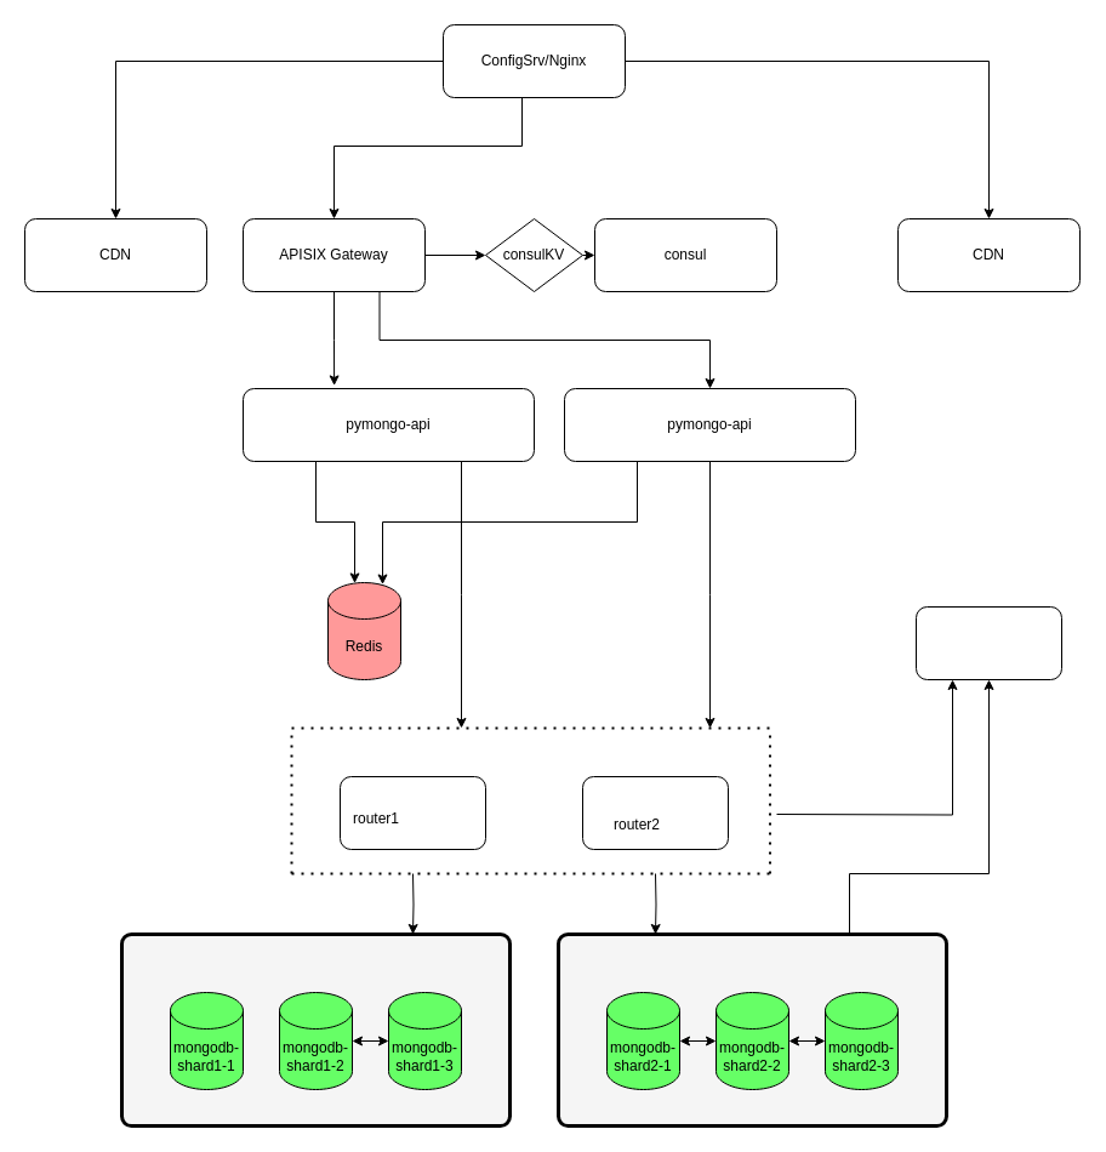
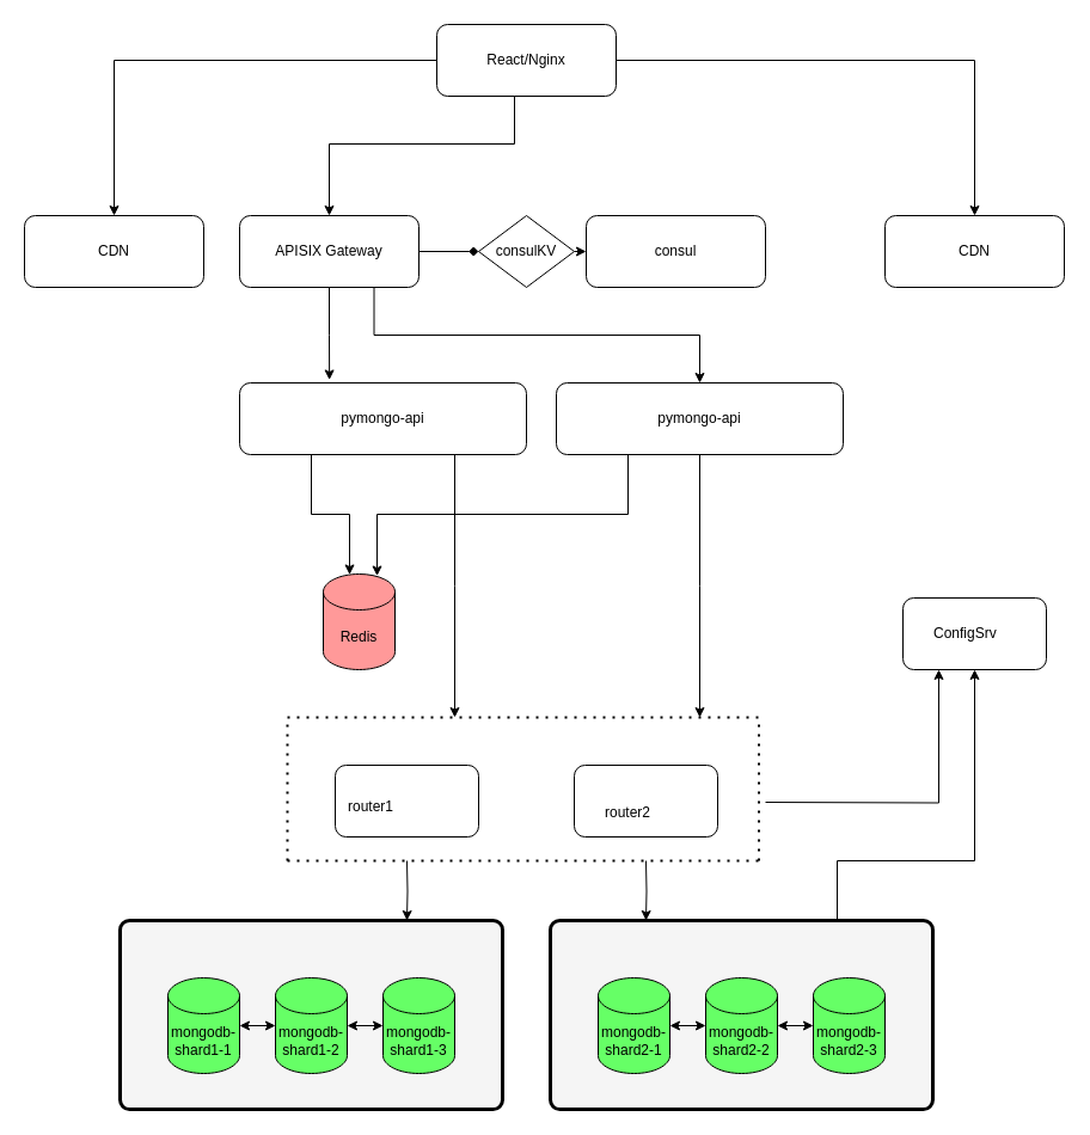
- <mxCell id="42" value="ConfigSrv/Nginx" style="rounded=1;whiteSpace=wrap;html=1;" parent="1" vertex="1"><mxGeometry x="365" y="20" width="150" height="60" as="geometry" /></mxCell>
+ <mxCell id="42" value="React/Nginx" style="rounded=1;whiteSpace=wrap;html=1;" parent="1" vertex="1"><mxGeometry x="365" y="20" width="150" height="60" as="geometry" /></mxCell>
- <mxCell id="30" style="edgeStyle=orthogonalEdgeStyle;rounded=0;orthogonalLoop=1;jettySize=auto;html=1;exitX=1;exitY=0.5;exitDx=0;exitDy=0;entryX=0;entryY=0.5;entryDx=0;entryDy=0;" parent="1" source="32" target="34" edge="1"><mxGeometry relative="1" as="geometry" /></mxCell>
+ <mxCell id="30" style="edgeStyle=orthogonalEdgeStyle;rounded=0;orthogonalLoop=1;jettySize=auto;html=1;exitX=1;exitY=0.5;exitDx=0;exitDy=0;entryX=0;entryY=0.5;entryDx=0;entryDy=0;endArrow=diamond;" parent="1" source="32" target="34" edge="1"><mxGeometry relative="1" as="geometry" /></mxCell>
+ <mxCell id="25" value="ConfigSrv" style="text;strokeColor=none;fillColor=none;align=left;verticalAlign=middle;spacingLeft=4;spacingRight=4;overflow=hidden;points=[[0,0.5],[1,0.5]];portConstraint=eastwest;rotatable=0;whiteSpace=wrap;html=1;" parent="1" vertex="1"><mxGeometry x="775" y="515" width="80" height="30" as="geometry" /></mxCell>
+ <mxCell id="7" value="" style="endArrow=classic;startArrow=classic;html=1;rounded=0;exitX=1;exitY=0.5;exitDx=0;exitDy=0;exitPerimeter=0;entryX=0;entryY=0.5;entryDx=0;entryDy=0;entryPerimeter=0;" parent="1" source="6" target="4" edge="1"><mxGeometry width="50" height="50" relative="1" as="geometry"><mxPoint x="190" y="978" as="sourcePoint" /><mxPoint x="240" y="928" as="targetPoint" /></mxGeometry></mxCell>
